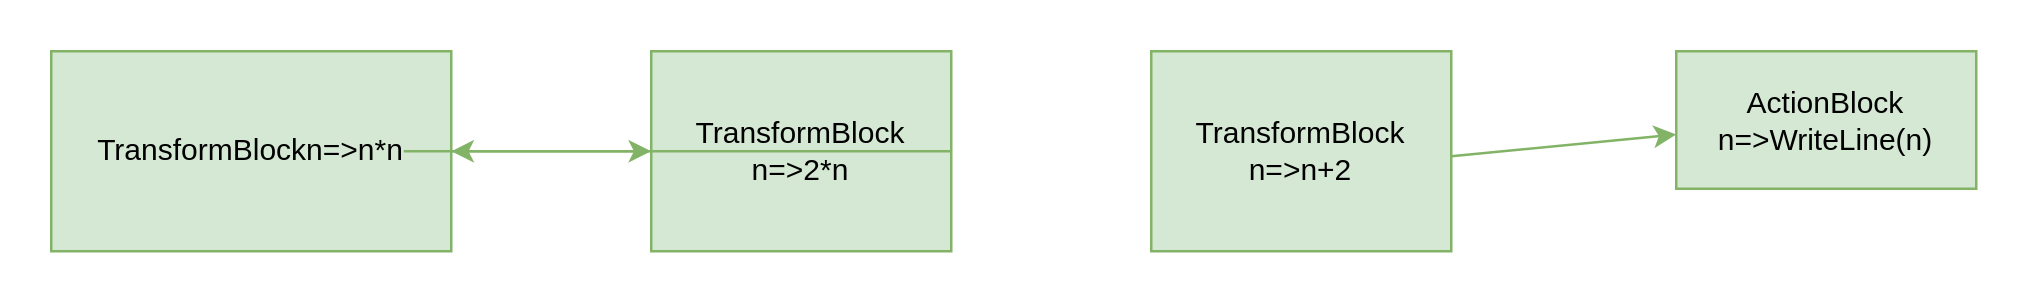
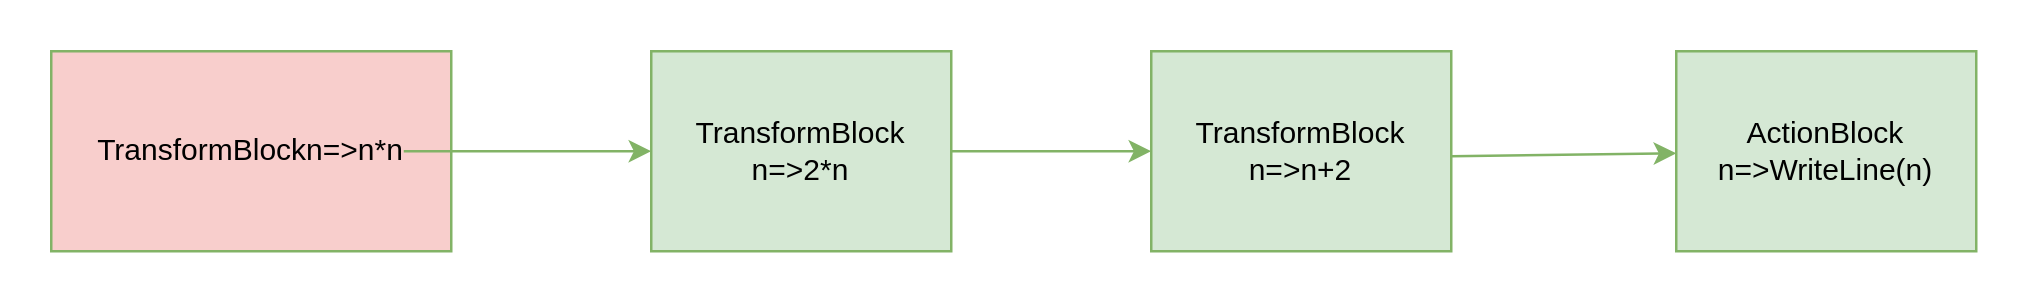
- <mxCell id="5" value="ActionBlock&lt;br&gt;n=&amp;gt;WriteLine(n)" style="rounded=0;whiteSpace=wrap;html=1;fillColor=#d5e8d4;strokeColor=#82b366;" vertex="1" parent="1"><mxGeometry x="670" y="20" width="120" height="55" as="geometry" /></mxCell>
+ <mxCell id="5" value="ActionBlock&lt;br&gt;n=&amp;gt;WriteLine(n)" style="rounded=0;whiteSpace=wrap;html=1;fillColor=#d5e8d4;strokeColor=#82b366;" vertex="1" parent="1"><mxGeometry x="670" y="20" width="120" height="80" as="geometry" /></mxCell>
- <mxCell id="2" value="TransformBlockn=&amp;gt;n*n" style="rounded=0;whiteSpace=wrap;html=1;fillColor=#d5e8d4;strokeColor=#82b366;" vertex="1" parent="1"><mxGeometry x="20" y="20" width="160" height="80" as="geometry" /></mxCell>
+ <mxCell id="2" value="TransformBlockn=&amp;gt;n*n" style="rounded=0;whiteSpace=wrap;html=1;fillColor=#f8cecc;strokeColor=#82b366;" vertex="1" parent="1"><mxGeometry x="20" y="20" width="160" height="80" as="geometry" /></mxCell>
- <mxCell id="7" value="" style="endArrow=classic;html=1;exitX=1;exitY=0.5;exitDx=0;exitDy=0;fillColor=#d5e8d4;strokeColor=#82b366;" edge="1" parent="1" source="3" target="2"><mxGeometry width="50" height="50" relative="1" as="geometry"><mxPoint x="410" y="130" as="sourcePoint" /><mxPoint x="509" y="130" as="targetPoint" /></mxGeometry></mxCell>
+ <mxCell id="7" value="" style="endArrow=classic;html=1;entryX=0;entryY=0.5;entryDx=0;entryDy=0;exitX=1;exitY=0.5;exitDx=0;exitDy=0;fillColor=#d5e8d4;strokeColor=#82b366;" edge="1" parent="1" source="3" target="4"><mxGeometry width="50" height="50" relative="1" as="geometry"><mxPoint x="410" y="130" as="sourcePoint" /><mxPoint x="509" y="130" as="targetPoint" /></mxGeometry></mxCell>
